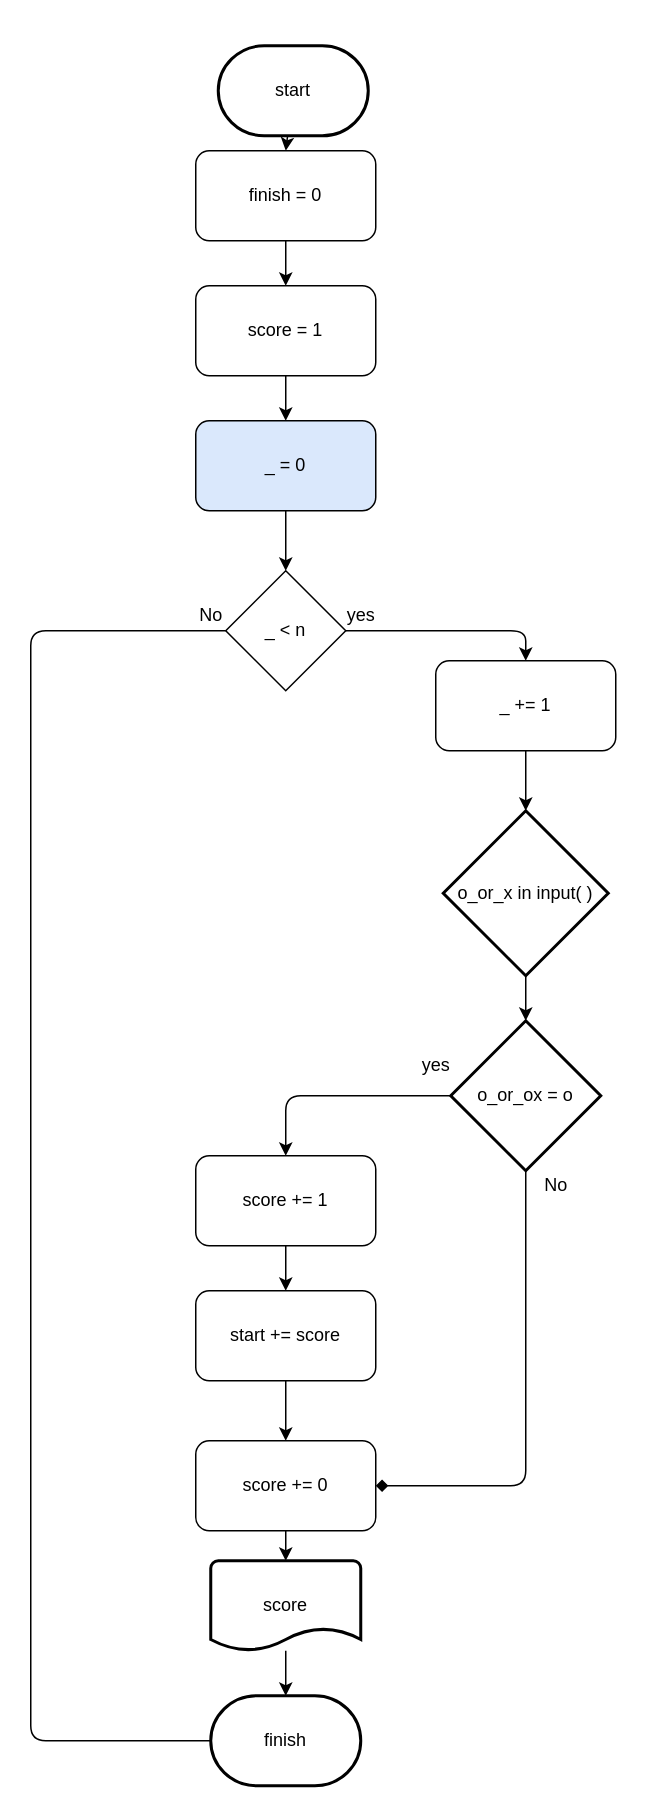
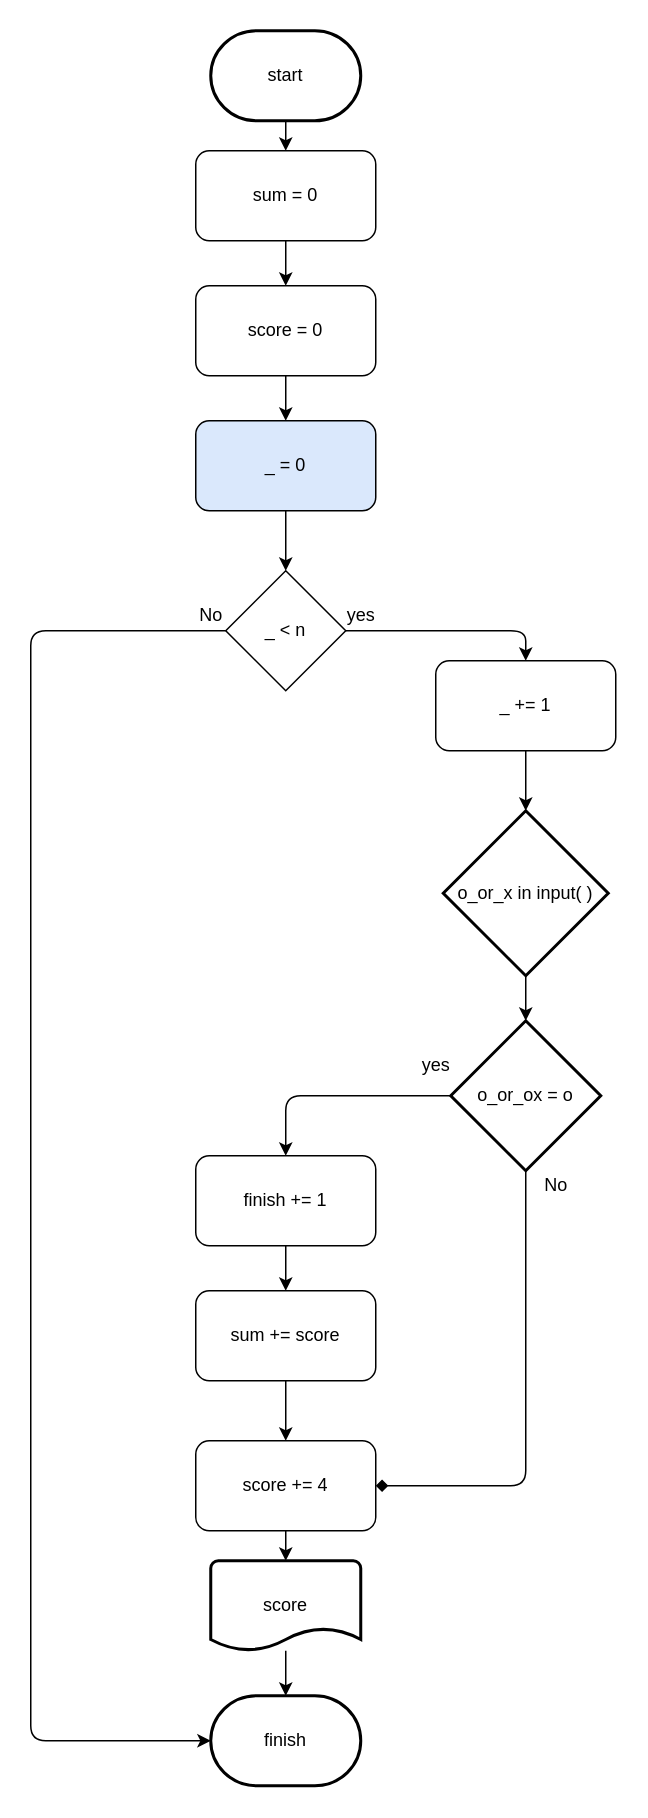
- <mxCell id="3" value="start" style="strokeWidth=2;html=1;shape=mxgraph.flowchart.terminator;whiteSpace=wrap;" vertex="1" parent="1"><mxGeometry x="145" y="30" width="100" height="60" as="geometry" /></mxCell>
+ <mxCell id="3" value="start" style="strokeWidth=2;html=1;shape=mxgraph.flowchart.terminator;whiteSpace=wrap;" vertex="1" parent="1"><mxGeometry x="140" y="20" width="100" height="60" as="geometry" /></mxCell>
- <mxCell id="6" value="finish = 0" style="rounded=1;whiteSpace=wrap;html=1;" vertex="1" parent="1"><mxGeometry x="130" y="100" width="120" height="60" as="geometry" /></mxCell>
+ <mxCell id="6" value="sum = 0" style="rounded=1;whiteSpace=wrap;html=1;" vertex="1" parent="1"><mxGeometry x="130" y="100" width="120" height="60" as="geometry" /></mxCell>
- <mxCell id="8" value="score = 1" style="rounded=1;whiteSpace=wrap;html=1;" vertex="1" parent="1"><mxGeometry x="130" y="190" width="120" height="60" as="geometry" /></mxCell>
+ <mxCell id="8" value="score = 0" style="rounded=1;whiteSpace=wrap;html=1;" vertex="1" parent="1"><mxGeometry x="130" y="190" width="120" height="60" as="geometry" /></mxCell>
- <mxCell id="25" value="score += 1" style="rounded=1;whiteSpace=wrap;html=1;" vertex="1" parent="1"><mxGeometry x="130" y="770" width="120" height="60" as="geometry" /></mxCell>
+ <mxCell id="25" value="finish += 1" style="rounded=1;whiteSpace=wrap;html=1;" vertex="1" parent="1"><mxGeometry x="130" y="770" width="120" height="60" as="geometry" /></mxCell>
- <mxCell id="27" value="start += score" style="rounded=1;whiteSpace=wrap;html=1;" vertex="1" parent="1"><mxGeometry x="130" y="860" width="120" height="60" as="geometry" /></mxCell>
+ <mxCell id="27" value="sum += score" style="rounded=1;whiteSpace=wrap;html=1;" vertex="1" parent="1"><mxGeometry x="130" y="860" width="120" height="60" as="geometry" /></mxCell>
- <mxCell id="29" value="score += 0" style="rounded=1;whiteSpace=wrap;html=1;" vertex="1" parent="1"><mxGeometry x="130" y="960" width="120" height="60" as="geometry" /></mxCell>
+ <mxCell id="29" value="score += 4" style="rounded=1;whiteSpace=wrap;html=1;" vertex="1" parent="1"><mxGeometry x="130" y="960" width="120" height="60" as="geometry" /></mxCell>
- <mxCell id="11" style="edgeStyle=none;html=1;entryX=0;entryY=0.5;entryDx=0;entryDy=0;entryPerimeter=0;endArrow=none;" edge="1" parent="1" source="13" target="33"><mxGeometry relative="1" as="geometry"><mxPoint x="20" y="450" as="targetPoint" /><Array as="points"><mxPoint x="20" y="420" /><mxPoint x="20" y="1160" /></Array></mxGeometry></mxCell>
+ <mxCell id="11" style="edgeStyle=none;html=1;entryX=0;entryY=0.5;entryDx=0;entryDy=0;entryPerimeter=0;" edge="1" parent="1" source="13" target="33"><mxGeometry relative="1" as="geometry"><mxPoint x="20" y="450" as="targetPoint" /><Array as="points"><mxPoint x="20" y="420" /><mxPoint x="20" y="1160" /></Array></mxGeometry></mxCell>
